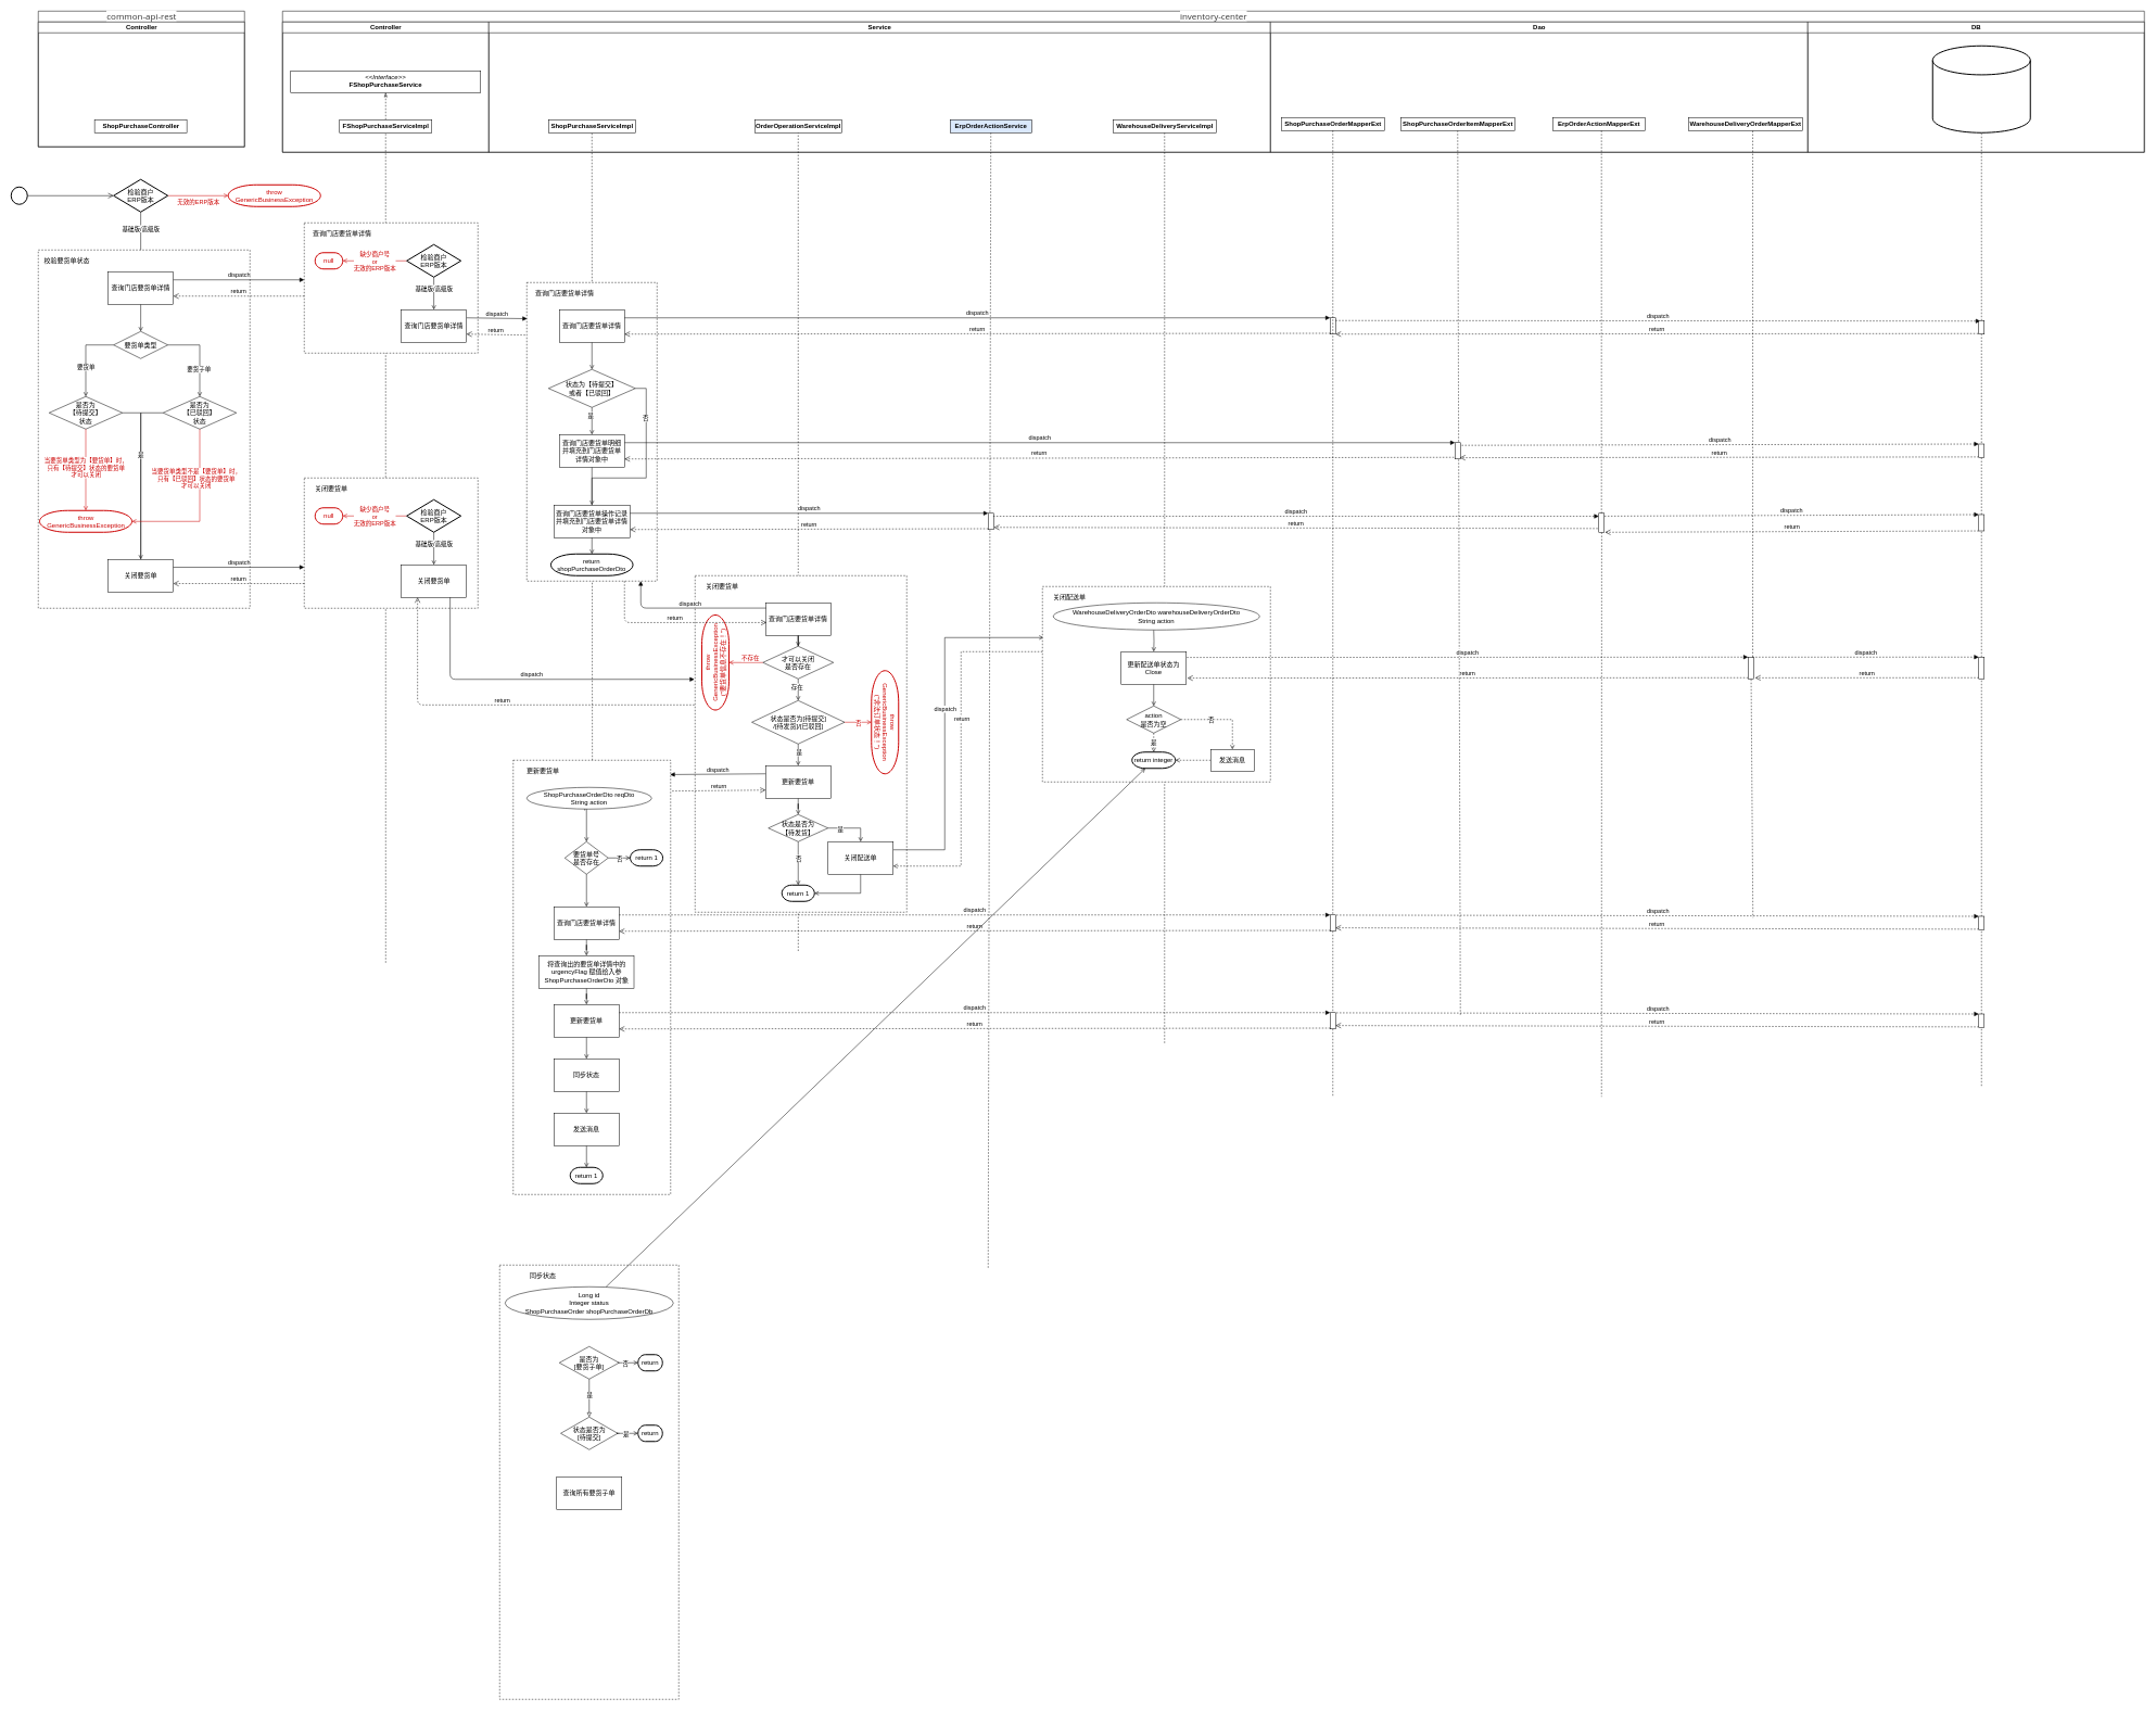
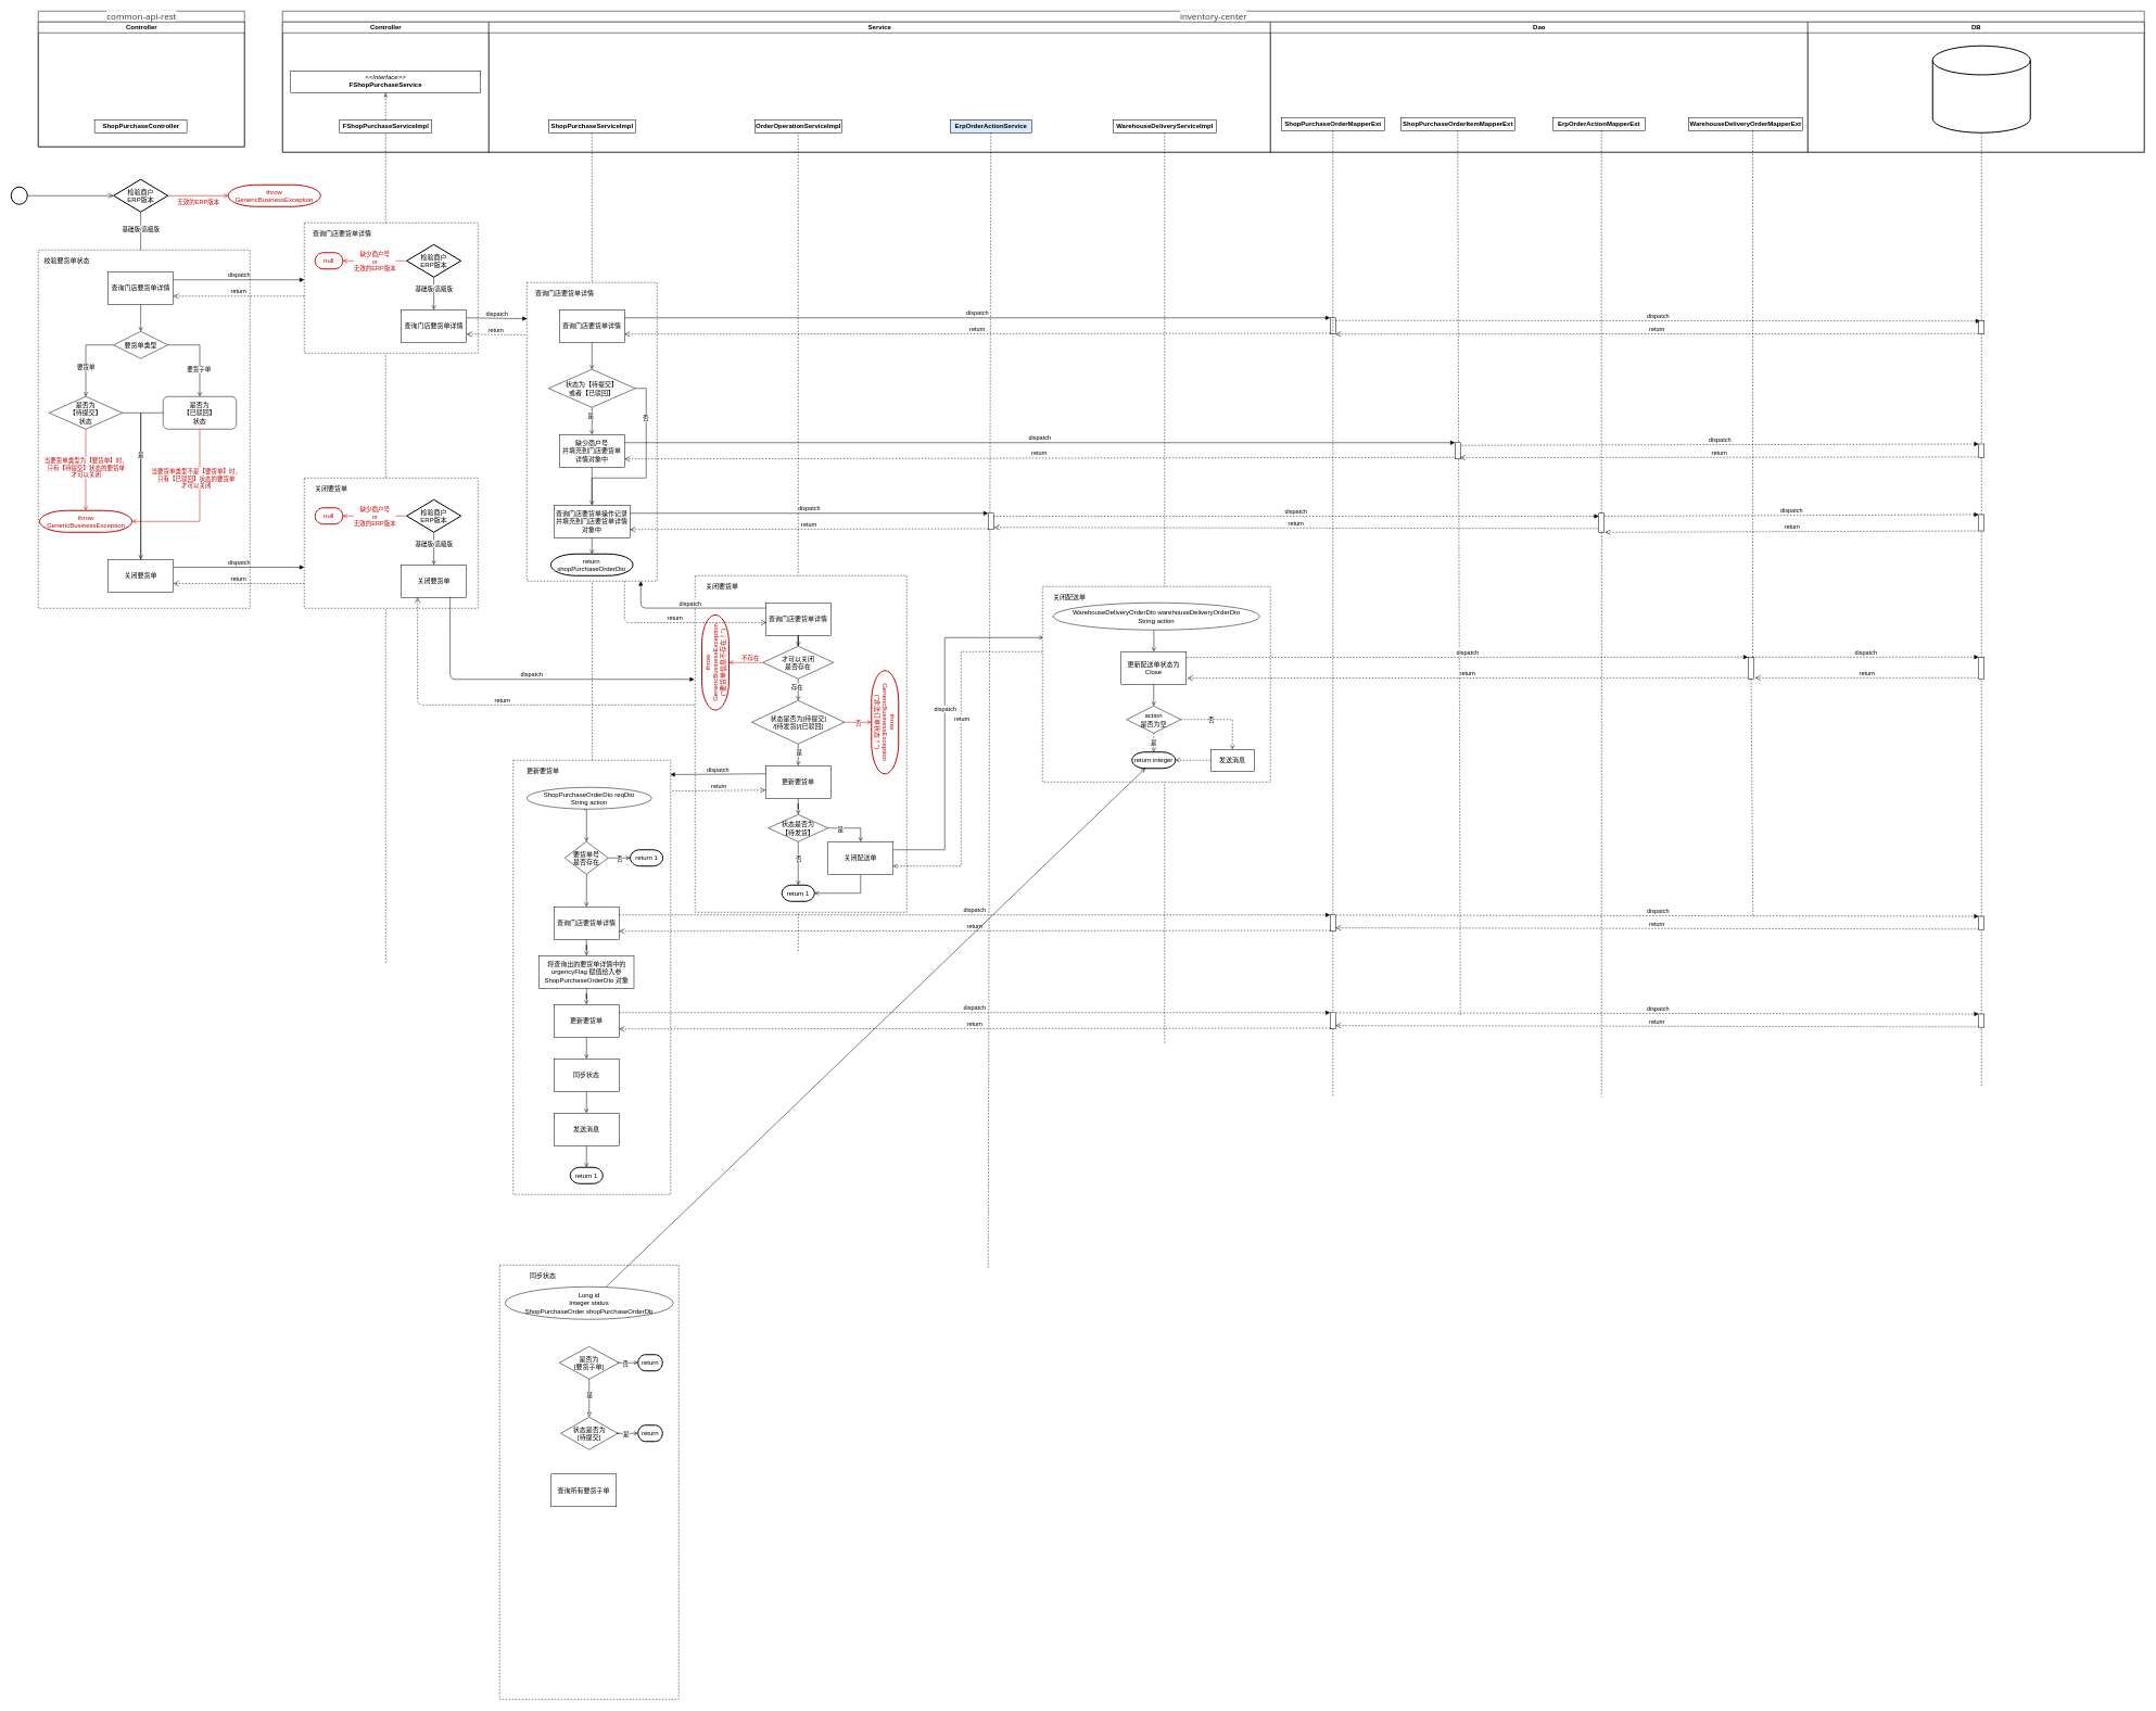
- <mxCell id="35" value="是否为&lt;br&gt;【已驳回】&lt;br&gt;状态" style="rhombus;whiteSpace=wrap;html=1;fillColor=#ffffff;" vertex="1" parent="1"><mxGeometry x="300" y="730" width="135" height="60" as="geometry" /></mxCell>
+ <mxCell id="35" value="是否为&lt;br&gt;【已驳回】&lt;br&gt;状态" style="whiteSpace=wrap;html=1;fillColor=#ffffff;rounded=1;" vertex="1" parent="1"><mxGeometry x="300" y="730" width="135" height="60" as="geometry" /></mxCell>
- <mxCell id="71" value="&lt;font color=&quot;#000000&quot;&gt;查询门店要货单明细&lt;br&gt;并填充到门店要货单详情对象中&lt;br&gt;&lt;/font&gt;" style="rounded=0;whiteSpace=wrap;html=1;fontColor=#CC0000;" vertex="1" parent="1"><mxGeometry x="1030" y="800" width="120" height="60" as="geometry" /></mxCell>
+ <mxCell id="71" value="&lt;font color=&quot;#000000&quot;&gt;缺少商户号&lt;br&gt;并填充到门店要货单详情对象中&lt;br&gt;&lt;/font&gt;" style="rounded=0;whiteSpace=wrap;html=1;fontColor=#CC0000;" vertex="1" parent="1"><mxGeometry x="1030" y="800" width="120" height="60" as="geometry" /></mxCell>
- <mxCell id="227" value="查询所有要货子单" style="rounded=0;whiteSpace=wrap;html=1;strokeColor=#000000;fillColor=#ffffff;fontColor=#000000;" vertex="1" parent="1"><mxGeometry x="1025" y="2720" width="120" height="60" as="geometry" /></mxCell>
+ <mxCell id="227" value="查询所有要货子单" style="rounded=0;whiteSpace=wrap;html=1;strokeColor=#000000;fillColor=#ffffff;fontColor=#000000;" vertex="1" parent="1"><mxGeometry x="1015" y="2715" width="120" height="60" as="geometry" /></mxCell>
